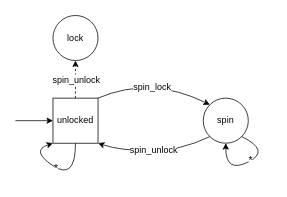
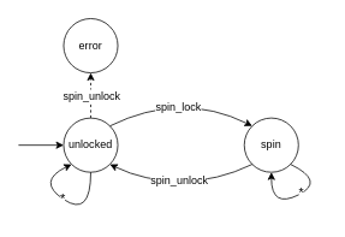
- <mxCell id="6" value="lock" style="ellipse;whiteSpace=wrap;html=1;aspect=fixed;" vertex="1" parent="1"><mxGeometry x="70" y="20" width="60" height="60" as="geometry" /></mxCell>
+ <mxCell id="6" value="error" style="ellipse;whiteSpace=wrap;html=1;aspect=fixed;" vertex="1" parent="1"><mxGeometry x="70" y="20" width="60" height="60" as="geometry" /></mxCell>
- <mxCell id="2" value="unlocked" style="whiteSpace=wrap;html=1;aspect=fixed;rounded=0;" vertex="1" parent="1"><mxGeometry x="70" y="130" width="60" height="60" as="geometry" /></mxCell>
+ <mxCell id="2" value="unlocked" style="ellipse;whiteSpace=wrap;html=1;aspect=fixed;" vertex="1" parent="1"><mxGeometry x="70" y="130" width="60" height="60" as="geometry" /></mxCell>
